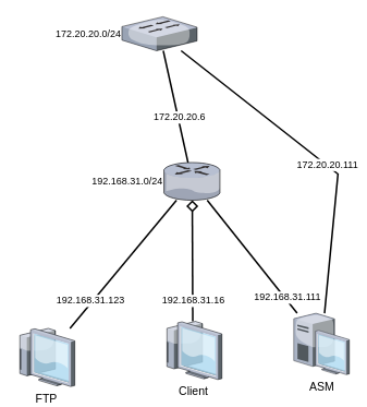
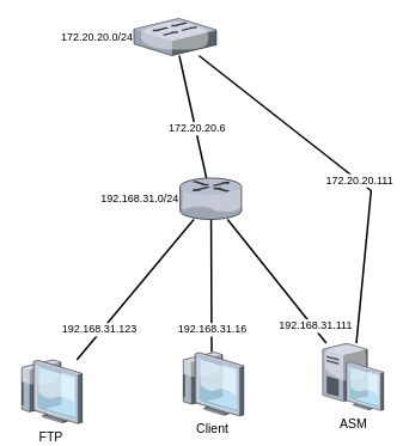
- <mxCell id="7" style="edgeStyle=none;rounded=0;orthogonalLoop=1;jettySize=auto;html=1;endArrow=diamond;endFill=0;strokeWidth=2;endSize=10;startSize=10;" parent="1" source="9" target="15" edge="1"><mxGeometry relative="1" as="geometry" /></mxCell>
+ <mxCell id="7" style="edgeStyle=none;rounded=0;orthogonalLoop=1;jettySize=auto;html=1;endArrow=none;endFill=0;strokeWidth=2;endSize=10;startSize=10;" parent="1" source="9" target="15" edge="1"><mxGeometry relative="1" as="geometry" /></mxCell>
